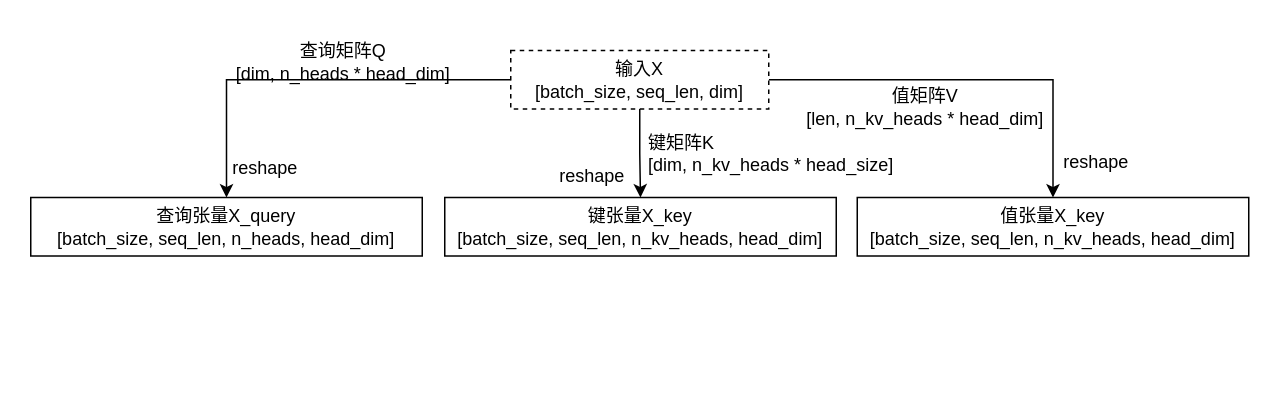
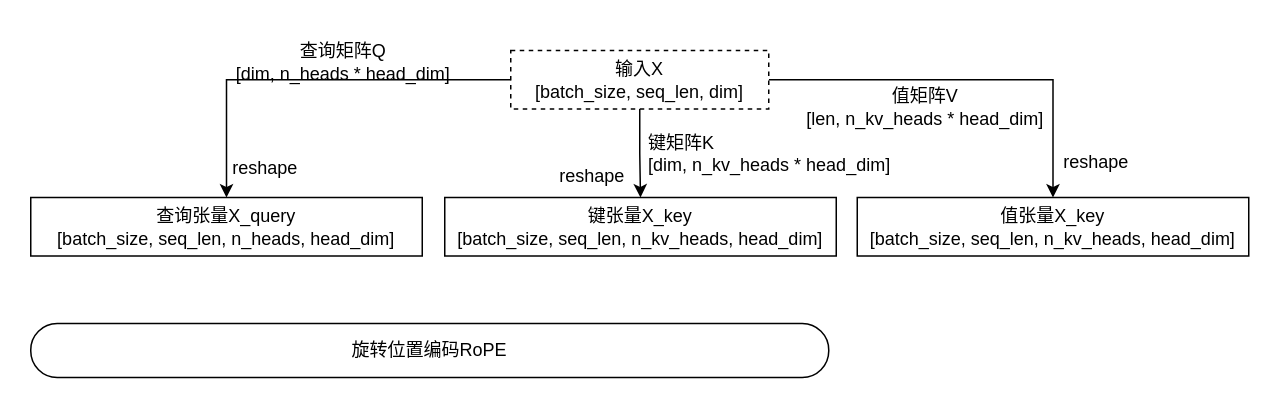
- <mxCell id="11" value="键矩阵K&lt;div&gt;[dim, n_kv_heads * head_size]&lt;/div&gt;" style="text;html=1;align=left;verticalAlign=middle;resizable=0;points=[];autosize=1;strokeColor=none;fillColor=none;" vertex="1" parent="1"><mxGeometry x="430" y="81" width="179" height="41" as="geometry" /></mxCell>
+ <mxCell id="11" value="键矩阵K&lt;div&gt;[dim, n_kv_heads * head_dim]&lt;/div&gt;" style="text;html=1;align=left;verticalAlign=middle;resizable=0;points=[];autosize=1;strokeColor=none;fillColor=none;" vertex="1" parent="1"><mxGeometry x="430" y="81" width="179" height="41" as="geometry" /></mxCell>
+ <mxCell id="9" value="旋转位置编码RoPE" style="rounded=1;whiteSpace=wrap;html=1;arcSize=49;" vertex="1" parent="1"><mxGeometry x="20" y="215" width="532" height="36" as="geometry" /></mxCell>
